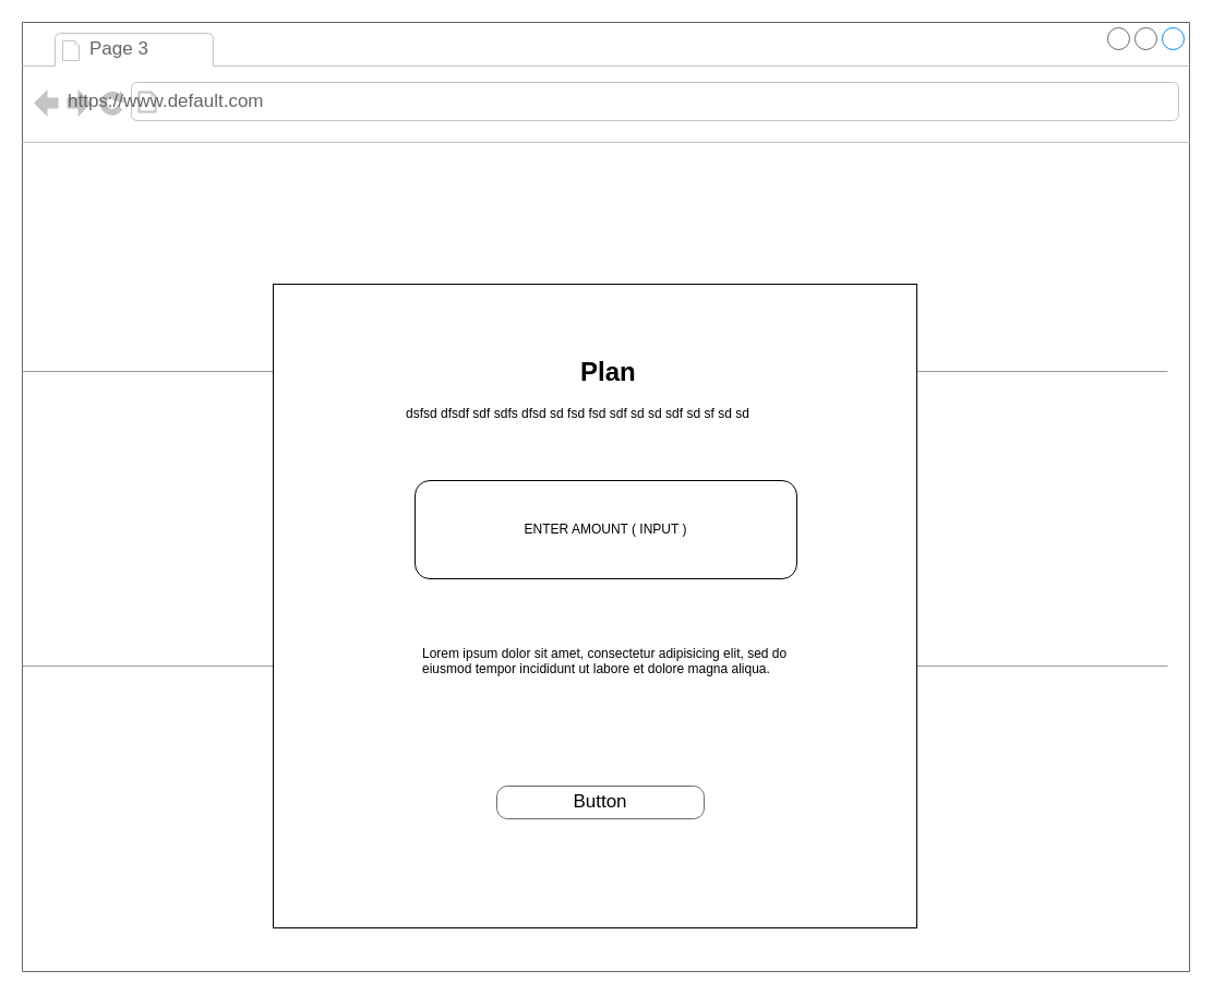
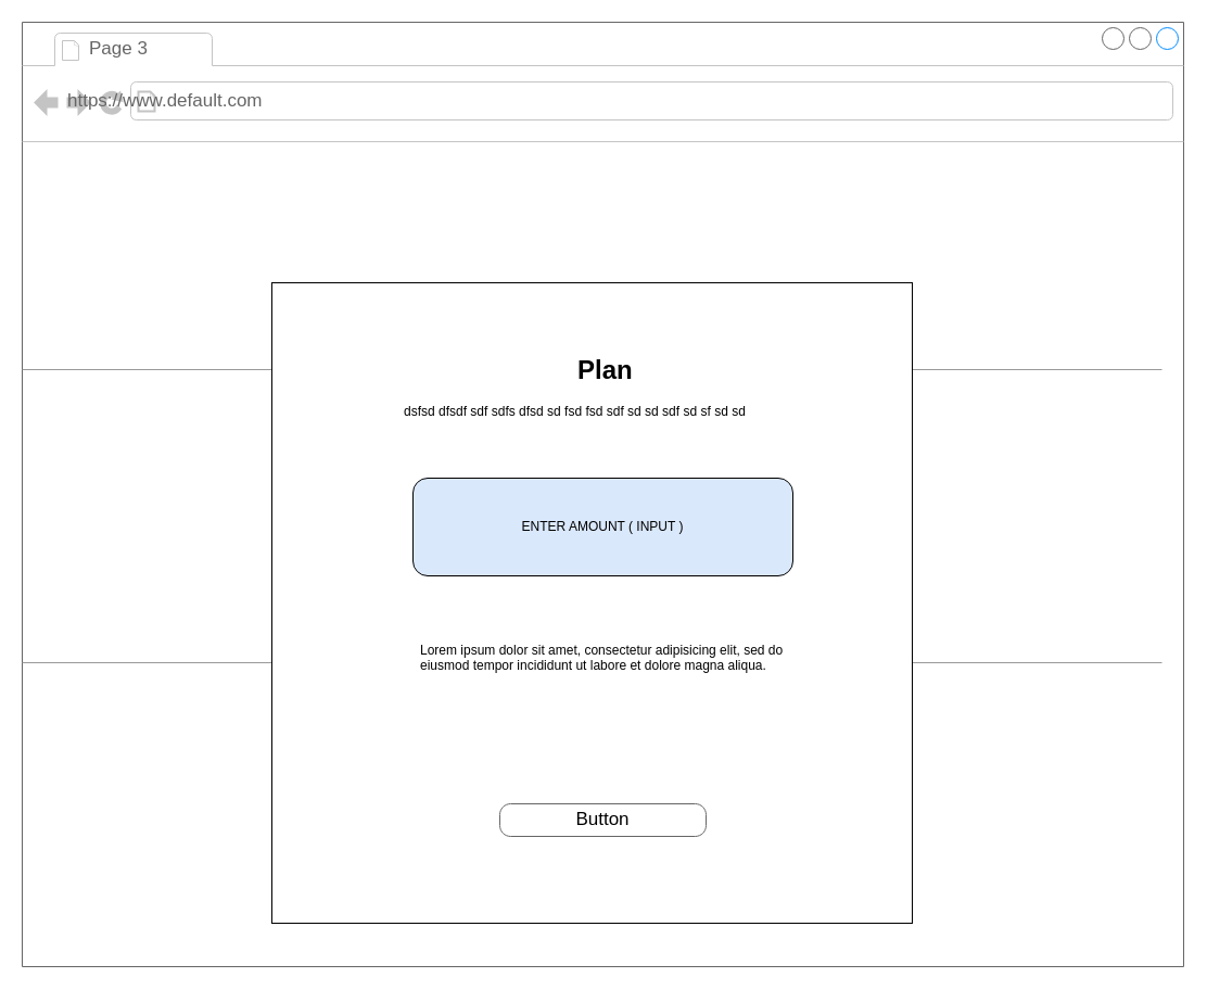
- <mxCell id="8" value="ENTER AMOUNT ( INPUT )" style="rounded=1;whiteSpace=wrap;html=1;" vertex="1" parent="2"><mxGeometry x="360" y="420" width="350" height="90" as="geometry" /></mxCell>
+ <mxCell id="8" value="ENTER AMOUNT ( INPUT )" style="rounded=1;whiteSpace=wrap;html=1;fillColor=#dae8fc;" vertex="1" parent="2"><mxGeometry x="360" y="420" width="350" height="90" as="geometry" /></mxCell>
- <mxCell id="9" value="Button" style="strokeWidth=1;shadow=0;dashed=0;align=center;html=1;shape=mxgraph.mockup.buttons.button;strokeColor=#666666;mainText=;buttonStyle=round;fontSize=17;fontStyle=0;fillColor=none;whiteSpace=wrap;rounded=0;labelBackgroundColor=none;" vertex="1" parent="2"><mxGeometry x="435" y="700" width="190" height="30" as="geometry" /></mxCell>
+ <mxCell id="9" value="Button" style="strokeWidth=1;shadow=0;dashed=0;align=center;html=1;shape=mxgraph.mockup.buttons.button;strokeColor=#666666;mainText=;buttonStyle=round;fontSize=17;fontStyle=0;fillColor=none;whiteSpace=wrap;rounded=0;labelBackgroundColor=none;" vertex="1" parent="2"><mxGeometry x="440" y="720" width="190" height="30" as="geometry" /></mxCell>
